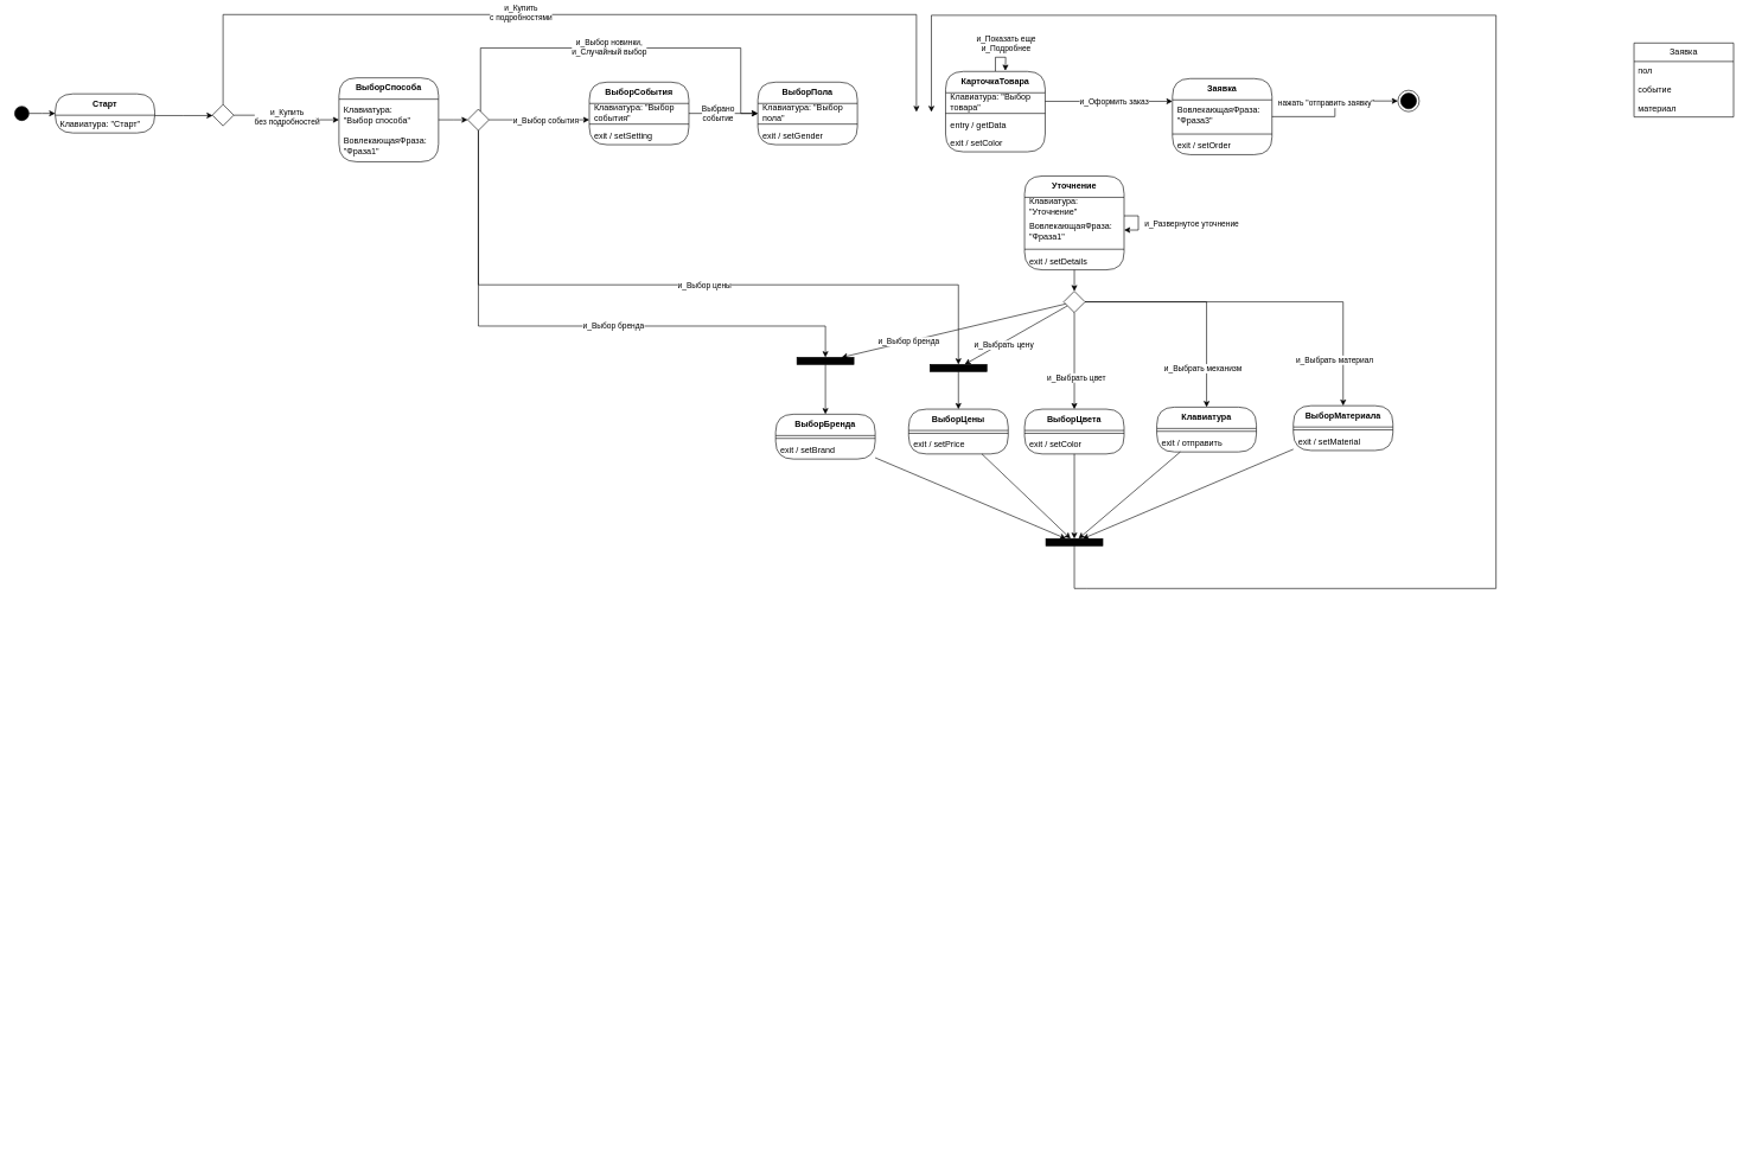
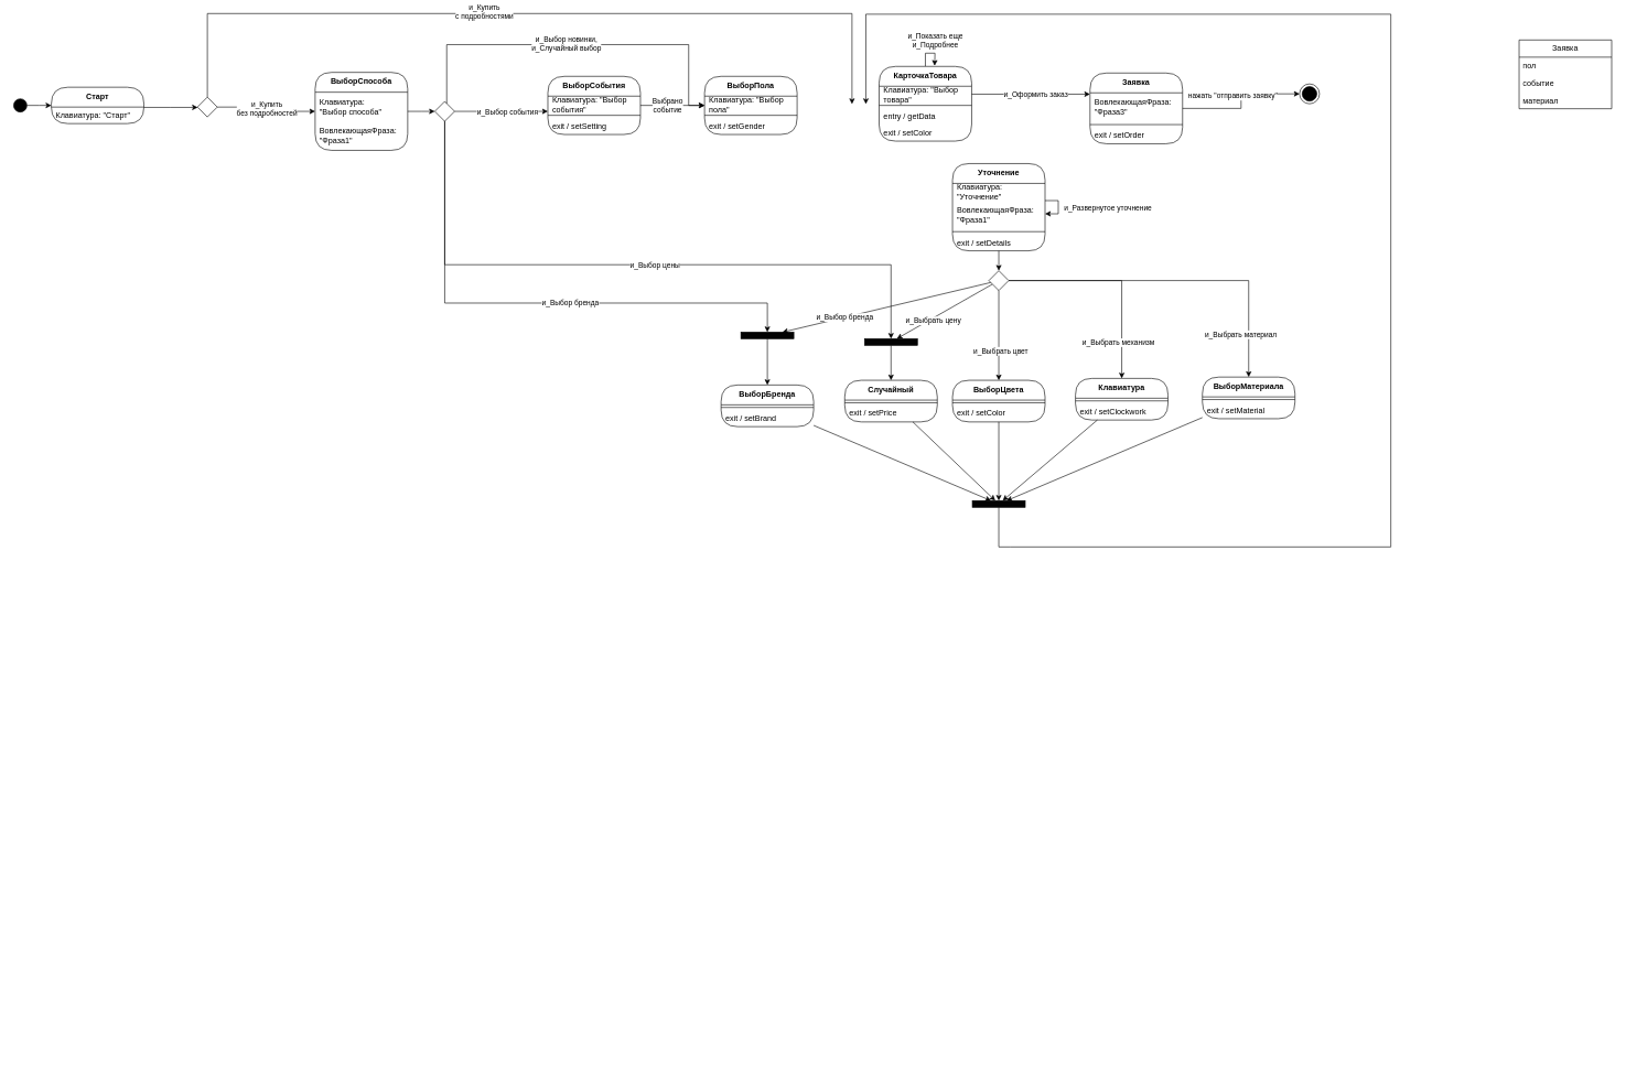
- <mxCell id="69" value="ВыборЦены" style="swimlane;fontStyle=1;align=center;verticalAlign=top;childLayout=stackLayout;horizontal=1;startSize=30;horizontalStack=0;resizeParent=1;resizeParentMax=0;resizeLast=0;collapsible=0;marginBottom=0;html=1;rounded=1;absoluteArcSize=1;arcSize=50;whiteSpace=wrap;" parent="1" vertex="1"><mxGeometry x="1277" y="574.86" width="140" height="63" as="geometry" /></mxCell>
+ <mxCell id="69" value="Случайный" style="swimlane;fontStyle=1;align=center;verticalAlign=top;childLayout=stackLayout;horizontal=1;startSize=30;horizontalStack=0;resizeParent=1;resizeParentMax=0;resizeLast=0;collapsible=0;marginBottom=0;html=1;rounded=1;absoluteArcSize=1;arcSize=50;whiteSpace=wrap;" parent="1" vertex="1"><mxGeometry x="1277" y="574.86" width="140" height="63" as="geometry" /></mxCell>
- <mxCell id="36" value="exit / отправить" style="fillColor=none;strokeColor=none;align=left;verticalAlign=middle;spacingLeft=5;whiteSpace=wrap;html=1;" parent="34" vertex="1"><mxGeometry y="38" width="140" height="25" as="geometry" /></mxCell>
+ <mxCell id="36" value="exit / setСlockwork" style="fillColor=none;strokeColor=none;align=left;verticalAlign=middle;spacingLeft=5;whiteSpace=wrap;html=1;" parent="34" vertex="1"><mxGeometry y="38" width="140" height="25" as="geometry" /></mxCell>
